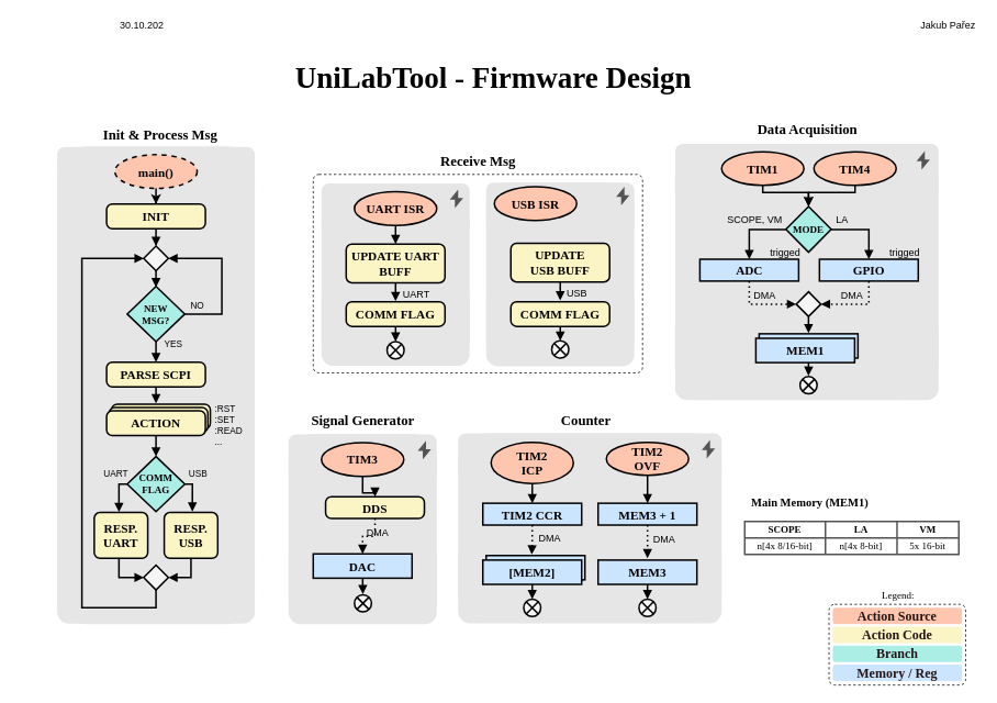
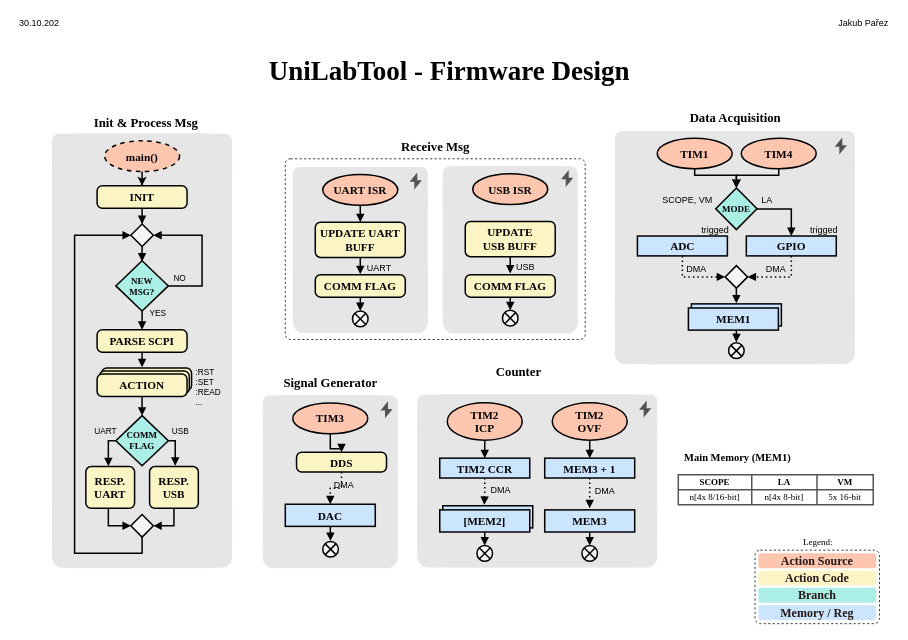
- <mxCell id="11" value="&amp;nbsp;30.10.202" style="text;html=1;align=left;verticalAlign=middle;resizable=0;points=[];autosize=1;" parent="1" vertex="1"><mxGeometry x="140" y="20" width="80" height="20" as="geometry" /></mxCell>
+ <mxCell id="11" value="&amp;nbsp;30.10.202" style="text;html=1;align=left;verticalAlign=middle;resizable=0;points=[];autosize=1;" parent="1" vertex="1"><mxGeometry width="80" height="20" as="geometry" x="20" y="20" /></mxCell>
- <mxCell id="51" value="&lt;font face=&quot;Verdana&quot; size=&quot;1&quot;&gt;&lt;b style=&quot;font-size: 15px&quot;&gt;USB ISR&lt;/b&gt;&lt;/font&gt;" style="ellipse;whiteSpace=wrap;html=1;rounded=1;fillColor=#FEC6AE;strokeWidth=2;shadow=0;sketch=0;" parent="1" vertex="1"><mxGeometry x="600" y="226" width="100" height="41" as="geometry" /></mxCell>
+ <mxCell id="51" value="&lt;font face=&quot;Verdana&quot; size=&quot;1&quot;&gt;&lt;b style=&quot;font-size: 15px&quot;&gt;USB ISR&lt;/b&gt;&lt;/font&gt;" style="ellipse;whiteSpace=wrap;html=1;rounded=1;fillColor=#FEC6AE;strokeWidth=2;shadow=0;sketch=0;" parent="1" vertex="1"><mxGeometry x="630" y="231" width="100" height="41" as="geometry" /></mxCell>
- <mxCell id="114" style="edgeStyle=orthogonalEdgeStyle;rounded=0;jumpStyle=none;orthogonalLoop=1;jettySize=auto;html=1;entryX=0.5;entryY=0;entryDx=0;entryDy=0;startArrow=none;startFill=0;endArrow=block;endFill=1;strokeWidth=2;" parent="1" source="116" target="106" edge="1"><mxGeometry relative="1" as="geometry"><Array as="points"><mxPoint x="910" y="278" /></Array></mxGeometry></mxCell>
- <mxCell id="73" value="&lt;font face=&quot;Verdana&quot; style=&quot;font-size: 17px&quot;&gt;&lt;b&gt;Counter&lt;/b&gt;&lt;/font&gt;" style="text;html=1;align=center;verticalAlign=middle;resizable=0;points=[];autosize=1;" parent="1" vertex="1"><mxGeometry x="666" y="500.75" width="90" height="20" as="geometry" /></mxCell>
+ <mxCell id="73" value="&lt;font face=&quot;Verdana&quot; style=&quot;font-size: 17px&quot;&gt;&lt;b&gt;Counter&lt;/b&gt;&lt;/font&gt;" style="text;html=1;align=center;verticalAlign=middle;resizable=0;points=[];autosize=1;" parent="1" vertex="1"><mxGeometry x="646" y="485.75" width="90" height="20" as="geometry" /></mxCell>
- <mxCell id="88" value="&lt;font face=&quot;Verdana&quot; size=&quot;1&quot;&gt;&lt;b style=&quot;font-size: 15px&quot;&gt;TIM2 &lt;br&gt;OVF&lt;/b&gt;&lt;/font&gt;" style="ellipse;whiteSpace=wrap;html=1;rounded=1;fillColor=#FEC6AE;strokeWidth=2;shadow=0;sketch=0;" parent="1" vertex="1"><mxGeometry x="736" y="536.24" width="100" height="40" as="geometry" /></mxCell>
+ <mxCell id="88" value="&lt;font face=&quot;Verdana&quot; size=&quot;1&quot;&gt;&lt;b style=&quot;font-size: 15px&quot;&gt;TIM2 &lt;br&gt;OVF&lt;/b&gt;&lt;/font&gt;" style="ellipse;whiteSpace=wrap;html=1;rounded=1;fillColor=#FEC6AE;strokeWidth=2;shadow=0;sketch=0;" parent="1" vertex="1"><mxGeometry x="736" y="536.24" width="100" height="50" as="geometry" /></mxCell>
